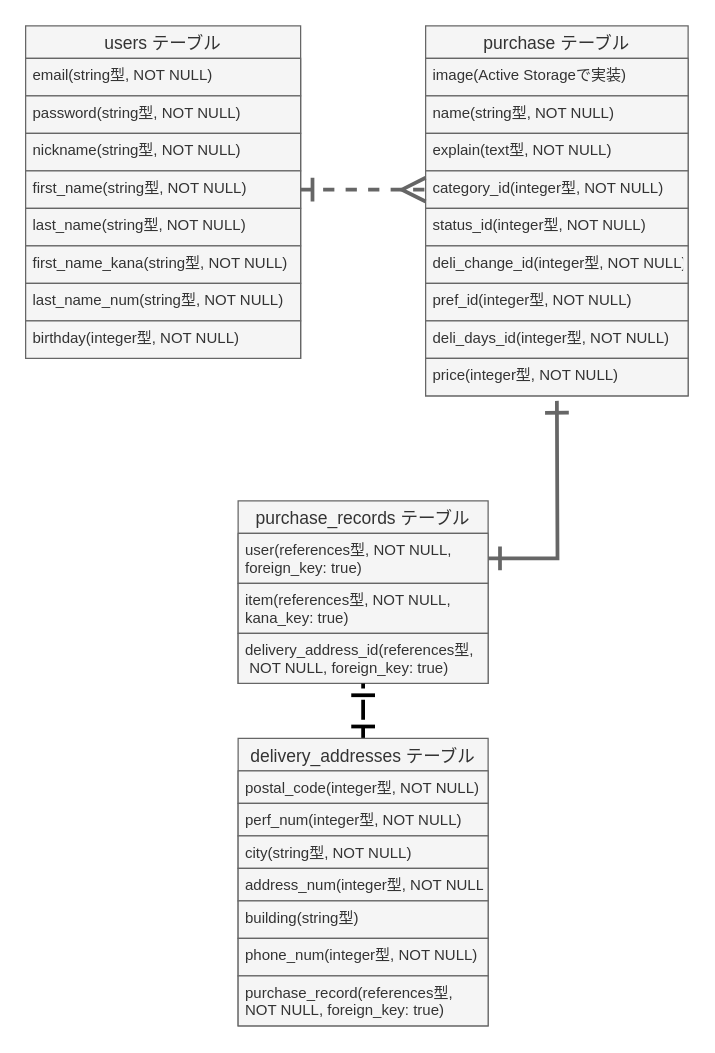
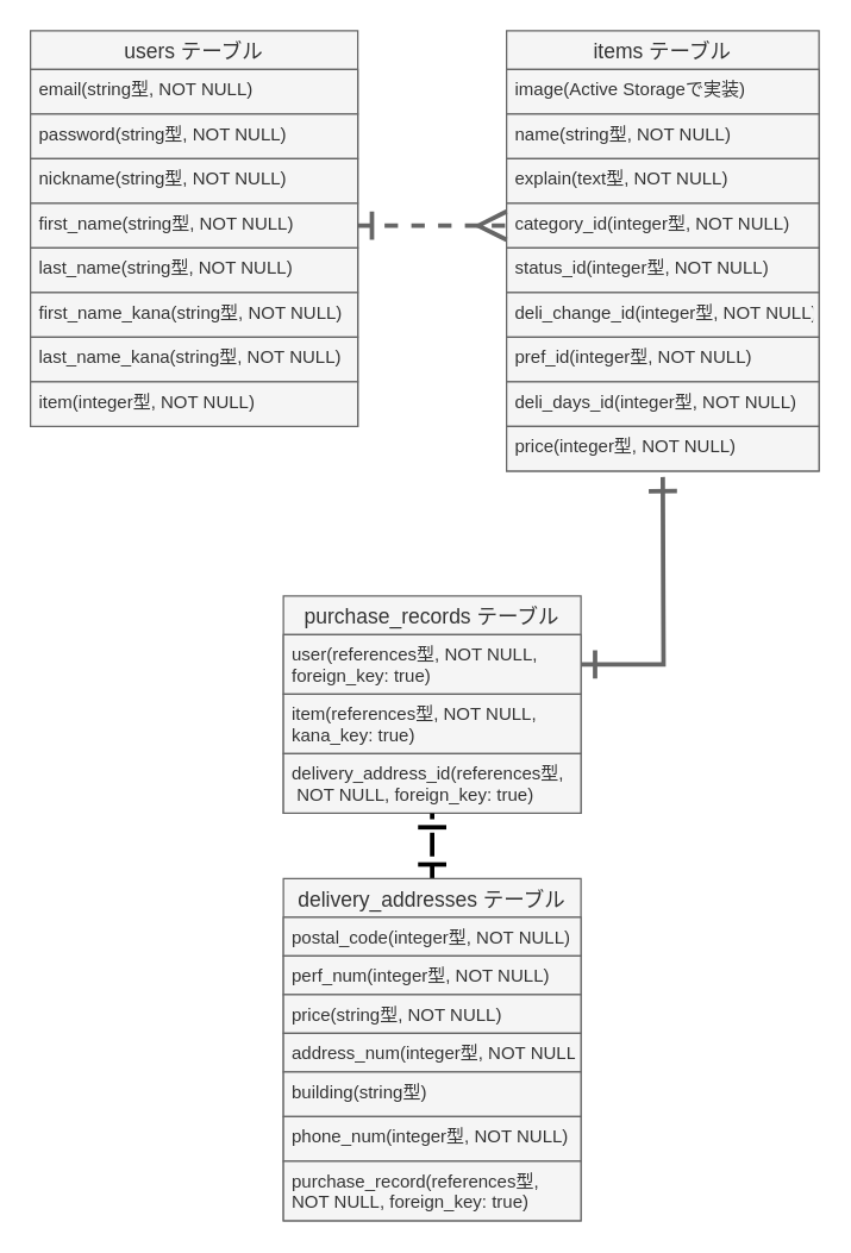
- <mxCell id="11" value="purchase テーブル" style="swimlane;fontStyle=0;childLayout=stackLayout;horizontal=1;startSize=26;horizontalStack=0;resizeParent=1;resizeParentMax=0;resizeLast=0;collapsible=1;marginBottom=0;align=center;fontSize=14;fillColor=#f5f5f5;strokeColor=#666666;fontColor=#333333;" vertex="1" parent="1"><mxGeometry x="340" y="20" width="210" height="296" as="geometry" /></mxCell>
+ <mxCell id="11" value="items テーブル" style="swimlane;fontStyle=0;childLayout=stackLayout;horizontal=1;startSize=26;horizontalStack=0;resizeParent=1;resizeParentMax=0;resizeLast=0;collapsible=1;marginBottom=0;align=center;fontSize=14;fillColor=#f5f5f5;strokeColor=#666666;fontColor=#333333;" vertex="1" parent="1"><mxGeometry x="340" y="20" width="210" height="296" as="geometry" /></mxCell>
- <mxCell id="9" value="last_name_num(string型, NOT NULL)" style="text;strokeColor=#666666;fillColor=#f5f5f5;spacingLeft=4;spacingRight=4;overflow=hidden;rotatable=0;points=[[0,0.5],[1,0.5]];portConstraint=eastwest;fontSize=12;fontColor=#333333;" vertex="1" parent="2"><mxGeometry y="206" width="220" height="30" as="geometry" /></mxCell>
+ <mxCell id="9" value="last_name_kana(string型, NOT NULL)" style="text;strokeColor=#666666;fillColor=#f5f5f5;spacingLeft=4;spacingRight=4;overflow=hidden;rotatable=0;points=[[0,0.5],[1,0.5]];portConstraint=eastwest;fontSize=12;fontColor=#333333;" vertex="1" parent="2"><mxGeometry y="206" width="220" height="30" as="geometry" /></mxCell>
- <mxCell id="10" value="birthday(integer型, NOT NULL)" style="text;strokeColor=#666666;fillColor=#f5f5f5;spacingLeft=4;spacingRight=4;overflow=hidden;rotatable=0;points=[[0,0.5],[1,0.5]];portConstraint=eastwest;fontSize=12;fontColor=#333333;" vertex="1" parent="2"><mxGeometry y="236" width="220" height="30" as="geometry" /></mxCell>
+ <mxCell id="10" value="item(integer型, NOT NULL)" style="text;strokeColor=#666666;fillColor=#f5f5f5;spacingLeft=4;spacingRight=4;overflow=hidden;rotatable=0;points=[[0,0.5],[1,0.5]];portConstraint=eastwest;fontSize=12;fontColor=#333333;" vertex="1" parent="2"><mxGeometry y="236" width="220" height="30" as="geometry" /></mxCell>
- <mxCell id="31" value="city(string型, NOT NULL)" style="text;strokeColor=#666666;fillColor=#f5f5f5;spacingLeft=4;spacingRight=4;overflow=hidden;rotatable=0;points=[[0,0.5],[1,0.5]];portConstraint=eastwest;fontSize=12;fontColor=#333333;" vertex="1" parent="28"><mxGeometry y="78" width="200" height="26" as="geometry" /></mxCell>
+ <mxCell id="31" value="price(string型, NOT NULL)" style="text;strokeColor=#666666;fillColor=#f5f5f5;spacingLeft=4;spacingRight=4;overflow=hidden;rotatable=0;points=[[0,0.5],[1,0.5]];portConstraint=eastwest;fontSize=12;fontColor=#333333;" vertex="1" parent="28"><mxGeometry y="78" width="200" height="26" as="geometry" /></mxCell>
